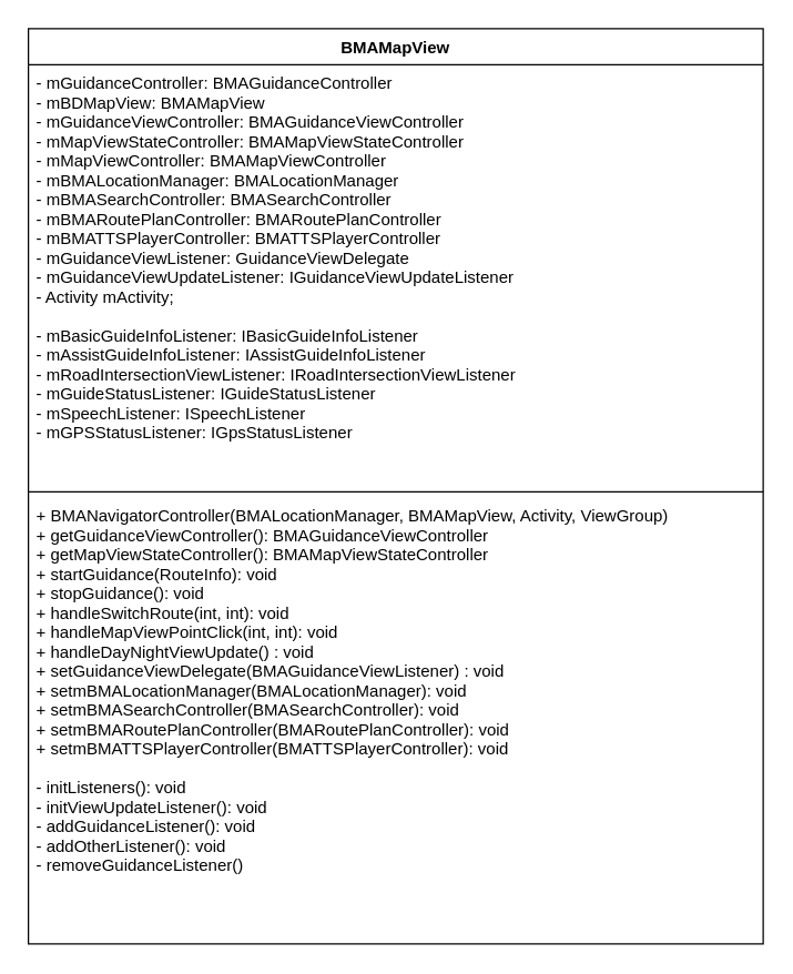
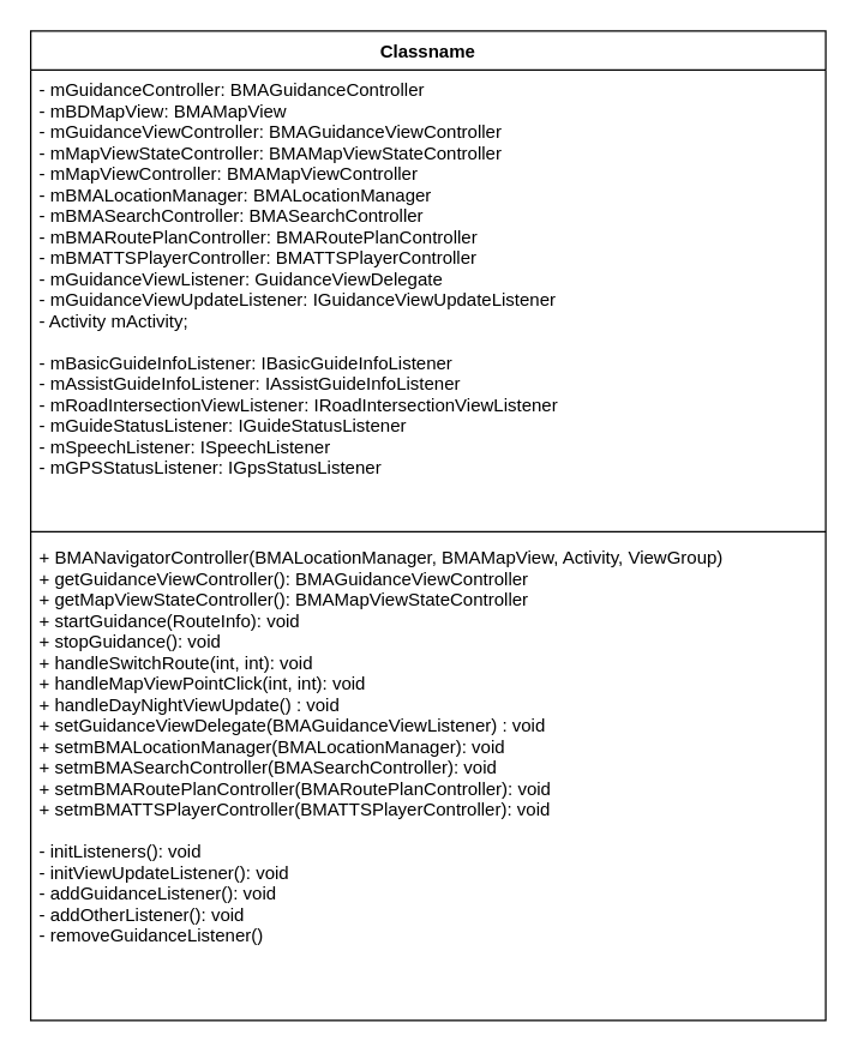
- <mxCell id="2" value="BMAMapView" style="swimlane;fontStyle=1;align=center;verticalAlign=top;childLayout=stackLayout;horizontal=1;startSize=26;horizontalStack=0;resizeParent=1;resizeParentMax=0;resizeLast=0;collapsible=1;marginBottom=0;" vertex="1" parent="1"><mxGeometry x="20" y="20" width="530" height="660" as="geometry" /></mxCell>
+ <mxCell id="2" value="Classname" style="swimlane;fontStyle=1;align=center;verticalAlign=top;childLayout=stackLayout;horizontal=1;startSize=26;horizontalStack=0;resizeParent=1;resizeParentMax=0;resizeLast=0;collapsible=1;marginBottom=0;" vertex="1" parent="1"><mxGeometry x="20" y="20" width="530" height="660" as="geometry" /></mxCell>
